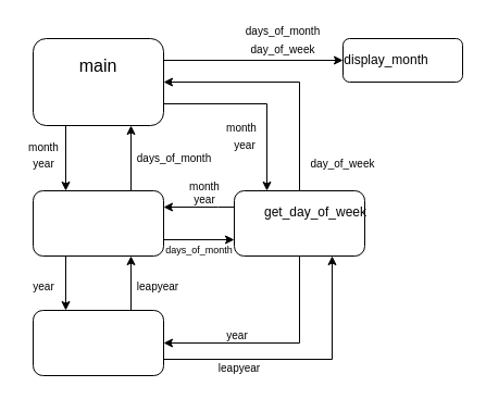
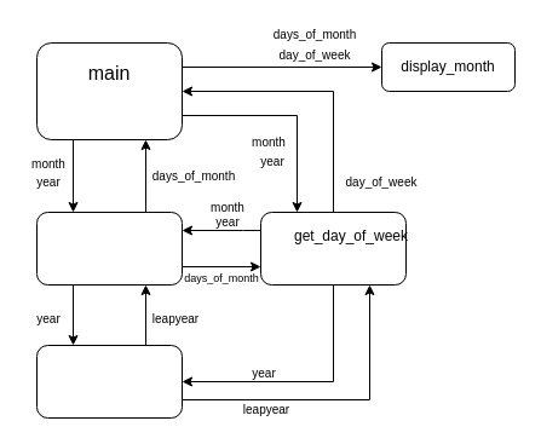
- <mxCell id="20" value="display_month" style="text;html=1;strokeColor=none;fillColor=none;align=center;verticalAlign=middle;whiteSpace=wrap;rounded=0;" parent="1" vertex="1"><mxGeometry x="325" y="40" width="60" height="30" as="geometry" /></mxCell>
+ <mxCell id="20" value="display_month" style="text;html=1;strokeColor=none;fillColor=none;align=center;verticalAlign=middle;whiteSpace=wrap;rounded=0;" parent="1" vertex="1"><mxGeometry x="340" y="40" width="60" height="30" as="geometry" /></mxCell>
